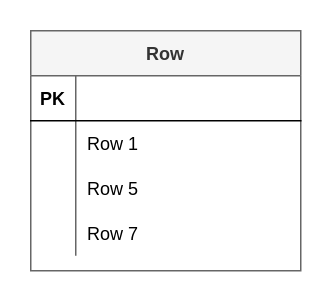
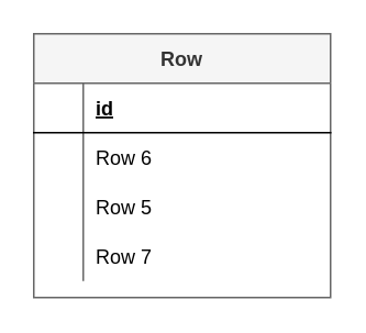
- <mxCell id="4" value="PK" style="shape=partialRectangle;connectable=0;fillColor=none;top=0;left=0;bottom=0;right=0;fontStyle=1;overflow=hidden;" vertex="1" parent="3"><mxGeometry width="30" height="30" as="geometry" /></mxCell>
+ <mxCell id="5" value="id" style="shape=partialRectangle;connectable=0;fillColor=none;top=0;left=0;bottom=0;right=0;align=left;spacingLeft=6;fontStyle=5;overflow=hidden;" vertex="1" parent="3"><mxGeometry x="30" width="150" height="30" as="geometry" /></mxCell>
- <mxCell id="8" value="Row 1" style="shape=partialRectangle;connectable=0;fillColor=none;top=0;left=0;bottom=0;right=0;align=left;spacingLeft=6;overflow=hidden;" vertex="1" parent="6"><mxGeometry x="30" width="150" height="30" as="geometry" /></mxCell>
+ <mxCell id="8" value="Row 6" style="shape=partialRectangle;connectable=0;fillColor=none;top=0;left=0;bottom=0;right=0;align=left;spacingLeft=6;overflow=hidden;" vertex="1" parent="6"><mxGeometry x="30" width="150" height="30" as="geometry" /></mxCell>
